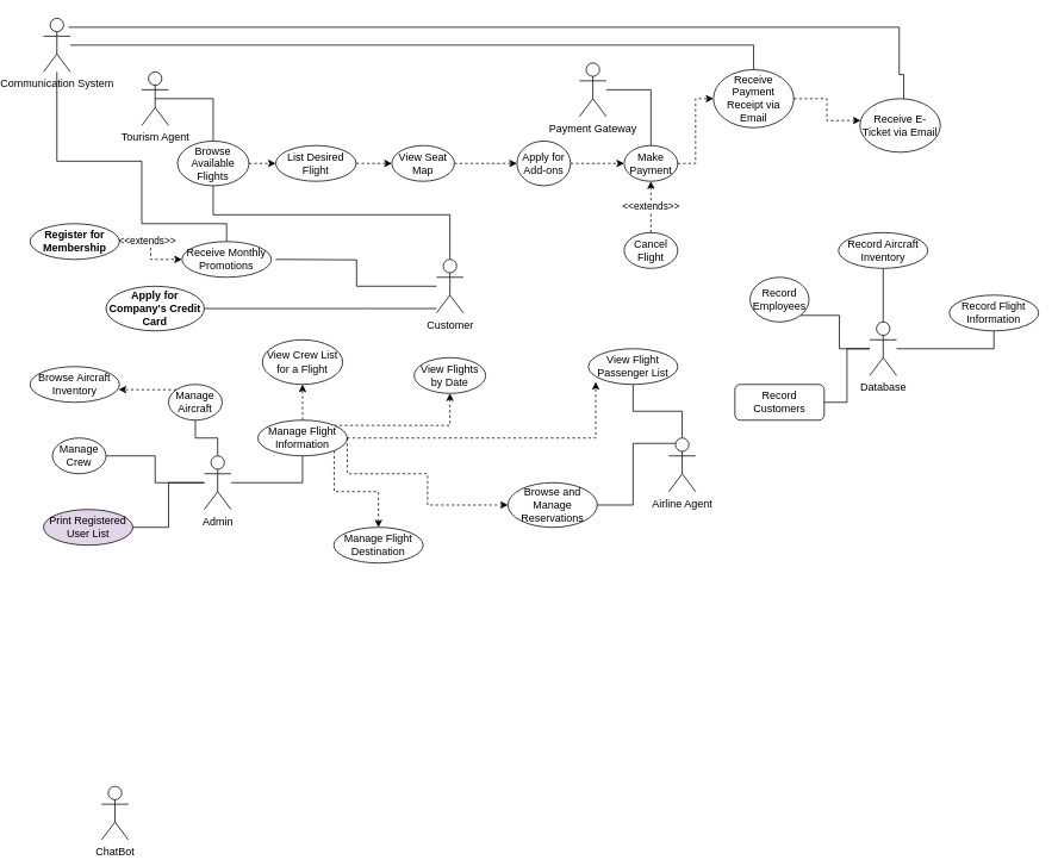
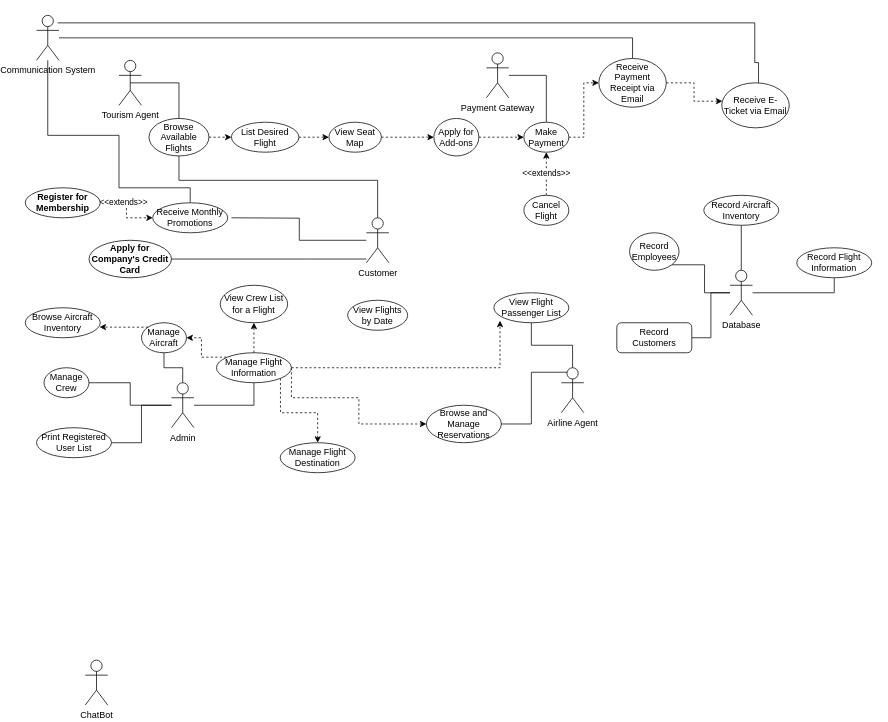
- <mxCell id="51" style="edgeStyle=orthogonalEdgeStyle;rounded=0;orthogonalLoop=1;jettySize=auto;html=1;exitX=1;exitY=0;exitDx=0;exitDy=0;entryX=0.5;entryY=1;entryDx=0;entryDy=0;dashed=1;" edge="1" parent="1" source="54" target="48"><mxGeometry relative="1" as="geometry" /></mxCell>
+ <mxCell id="51" style="edgeStyle=orthogonalEdgeStyle;rounded=0;orthogonalLoop=1;jettySize=auto;html=1;exitX=1;exitY=0;exitDx=0;exitDy=0;dashed=1;" edge="1" parent="1" source="54" target="57"><mxGeometry relative="1" as="geometry" /></mxCell>
- <mxCell id="58" value="Print Registered User List" style="ellipse;whiteSpace=wrap;html=1;fontStyle=0;fillColor=#e1d5e7;" vertex="1" parent="1"><mxGeometry x="35" y="570" width="100" height="40" as="geometry" /></mxCell>
+ <mxCell id="58" value="Print Registered User List" style="ellipse;whiteSpace=wrap;html=1;fontStyle=0" vertex="1" parent="1"><mxGeometry x="35" y="570" width="100" height="40" as="geometry" /></mxCell>
